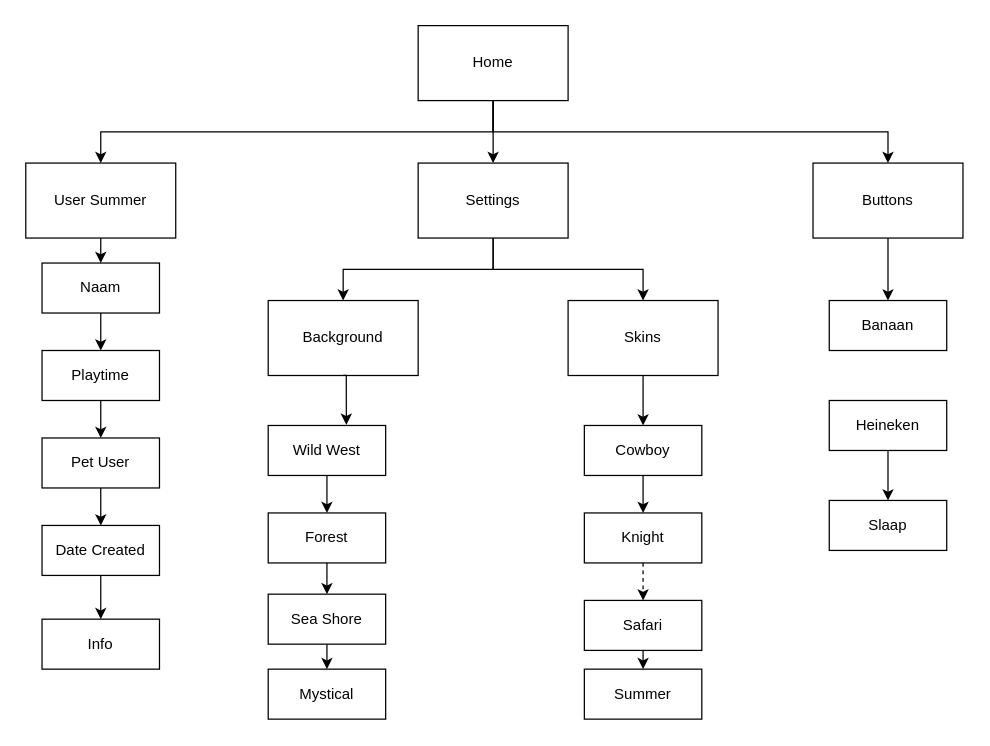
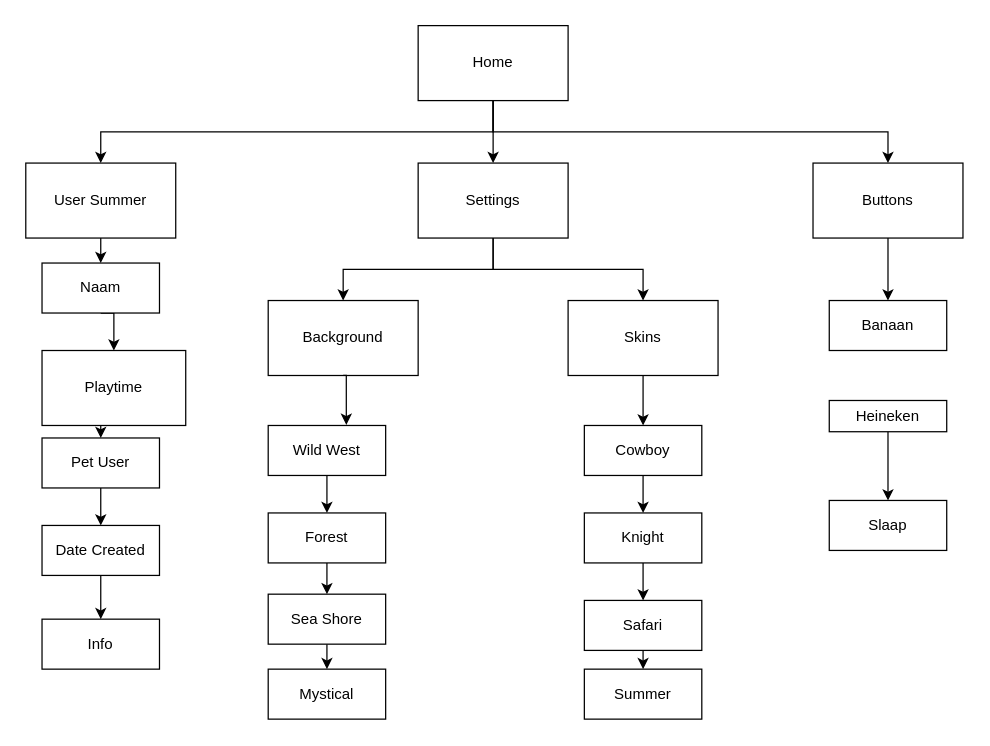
- <mxCell id="42" value="Playtime" style="rounded=0;whiteSpace=wrap;html=1;" vertex="1" parent="1"><mxGeometry x="33" y="280" width="94" height="40" as="geometry" /></mxCell>
+ <mxCell id="42" value="Playtime" style="rounded=0;whiteSpace=wrap;html=1;" vertex="1" parent="1"><mxGeometry x="33" y="280" width="115" height="60" as="geometry" /></mxCell>
- <mxCell id="33" value="Heineken" style="rounded=0;whiteSpace=wrap;html=1;" vertex="1" parent="1"><mxGeometry x="663" y="320" width="94" height="40" as="geometry" /></mxCell>
+ <mxCell id="33" value="Heineken" style="rounded=0;whiteSpace=wrap;html=1;" vertex="1" parent="1"><mxGeometry x="663" y="320" width="94" height="25" as="geometry" /></mxCell>
- <mxCell id="26" style="edgeStyle=orthogonalEdgeStyle;rounded=0;orthogonalLoop=1;jettySize=auto;html=1;exitX=0.5;exitY=1;exitDx=0;exitDy=0;entryX=0.5;entryY=0;entryDx=0;entryDy=0;dashed=1;" edge="1" parent="1" source="27" target="25"><mxGeometry relative="1" as="geometry" /></mxCell>
+ <mxCell id="26" style="edgeStyle=orthogonalEdgeStyle;rounded=0;orthogonalLoop=1;jettySize=auto;html=1;exitX=0.5;exitY=1;exitDx=0;exitDy=0;entryX=0.5;entryY=0;entryDx=0;entryDy=0;" edge="1" parent="1" source="27" target="25"><mxGeometry relative="1" as="geometry" /></mxCell>
